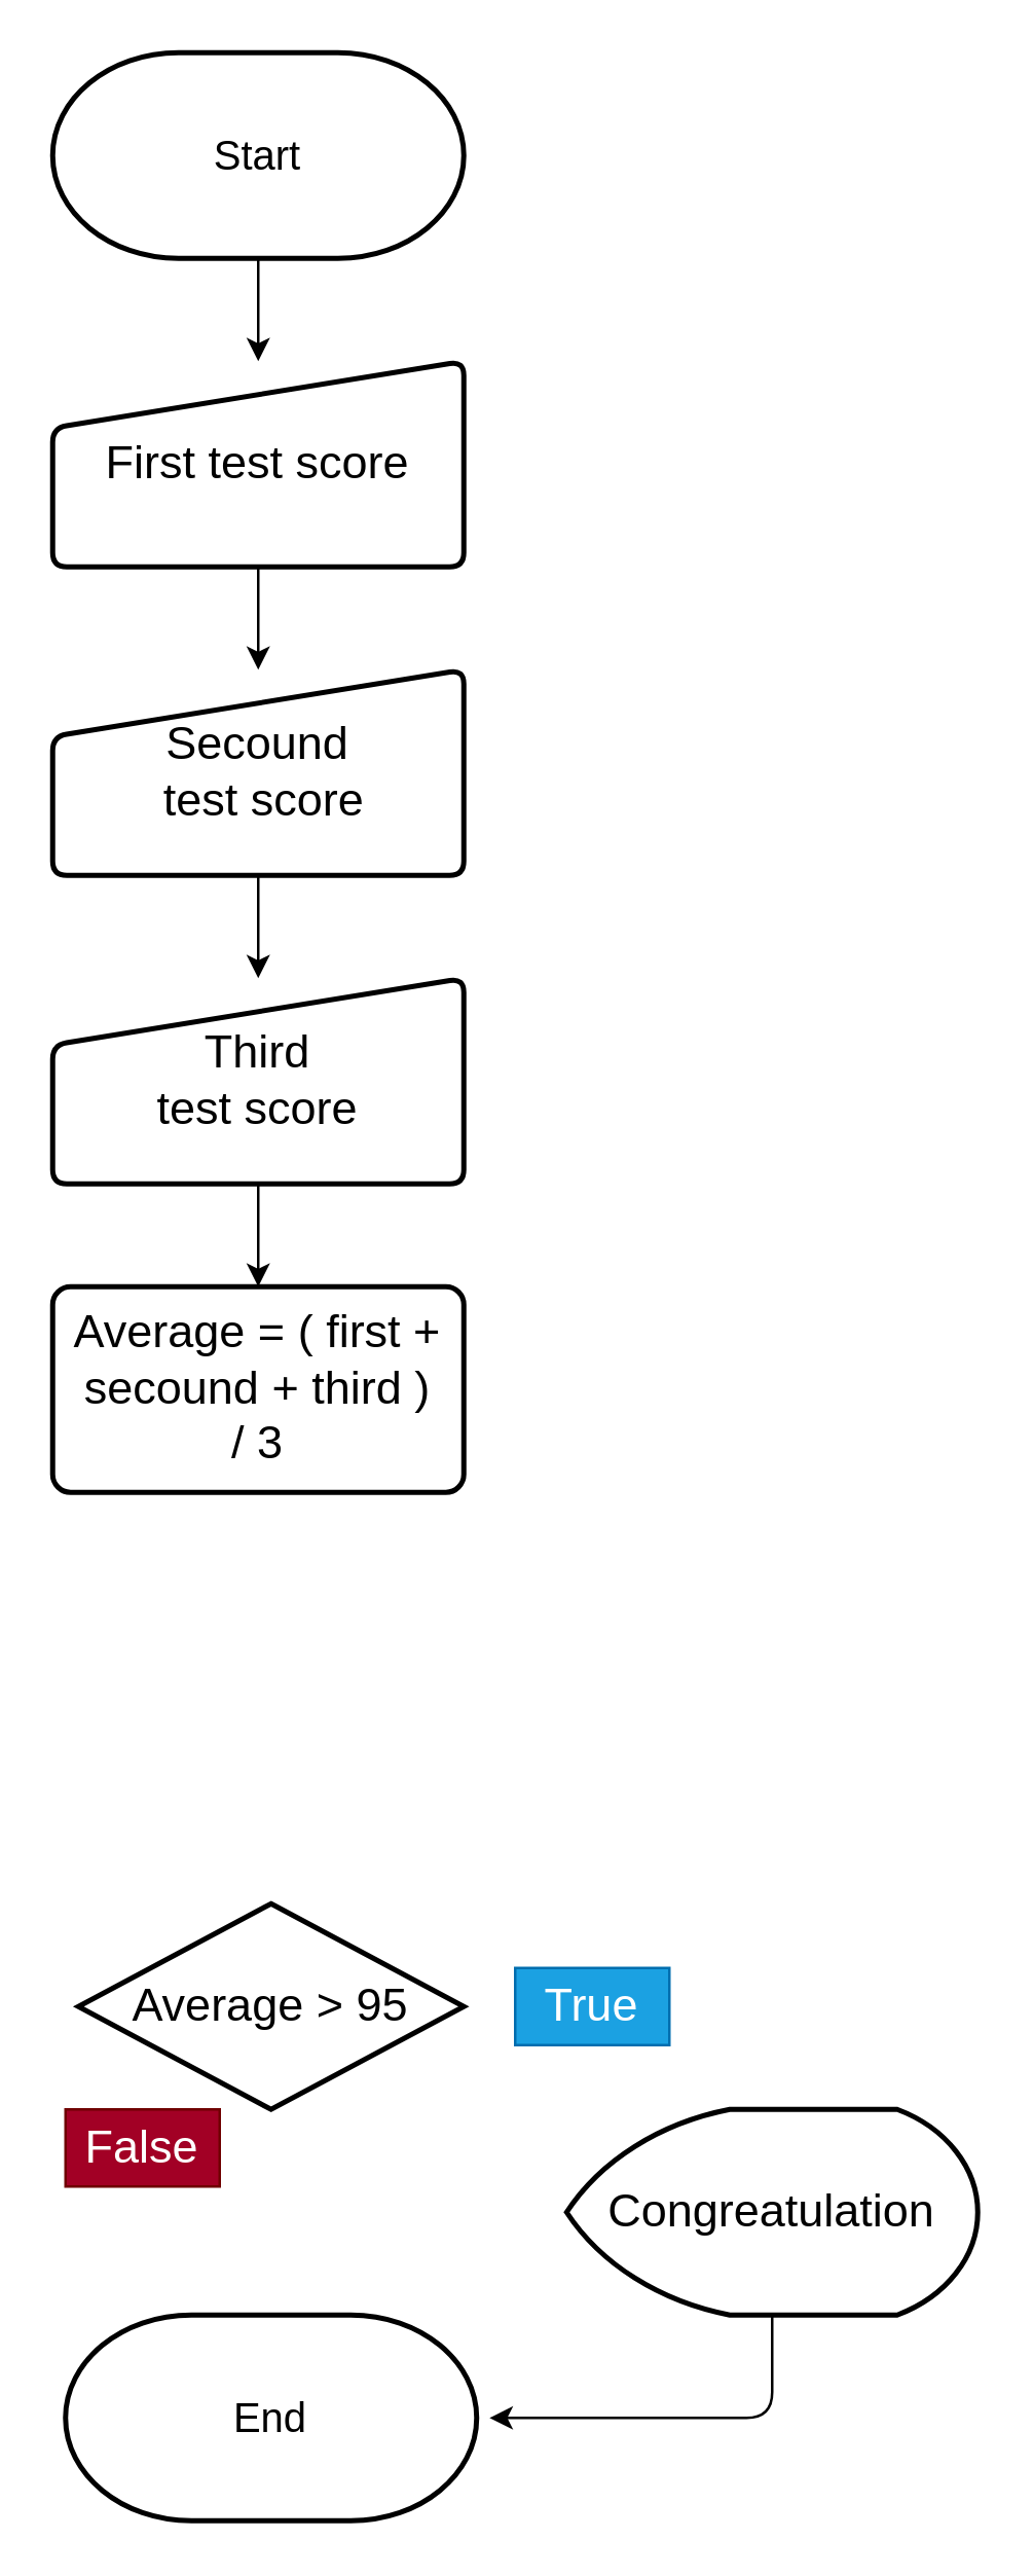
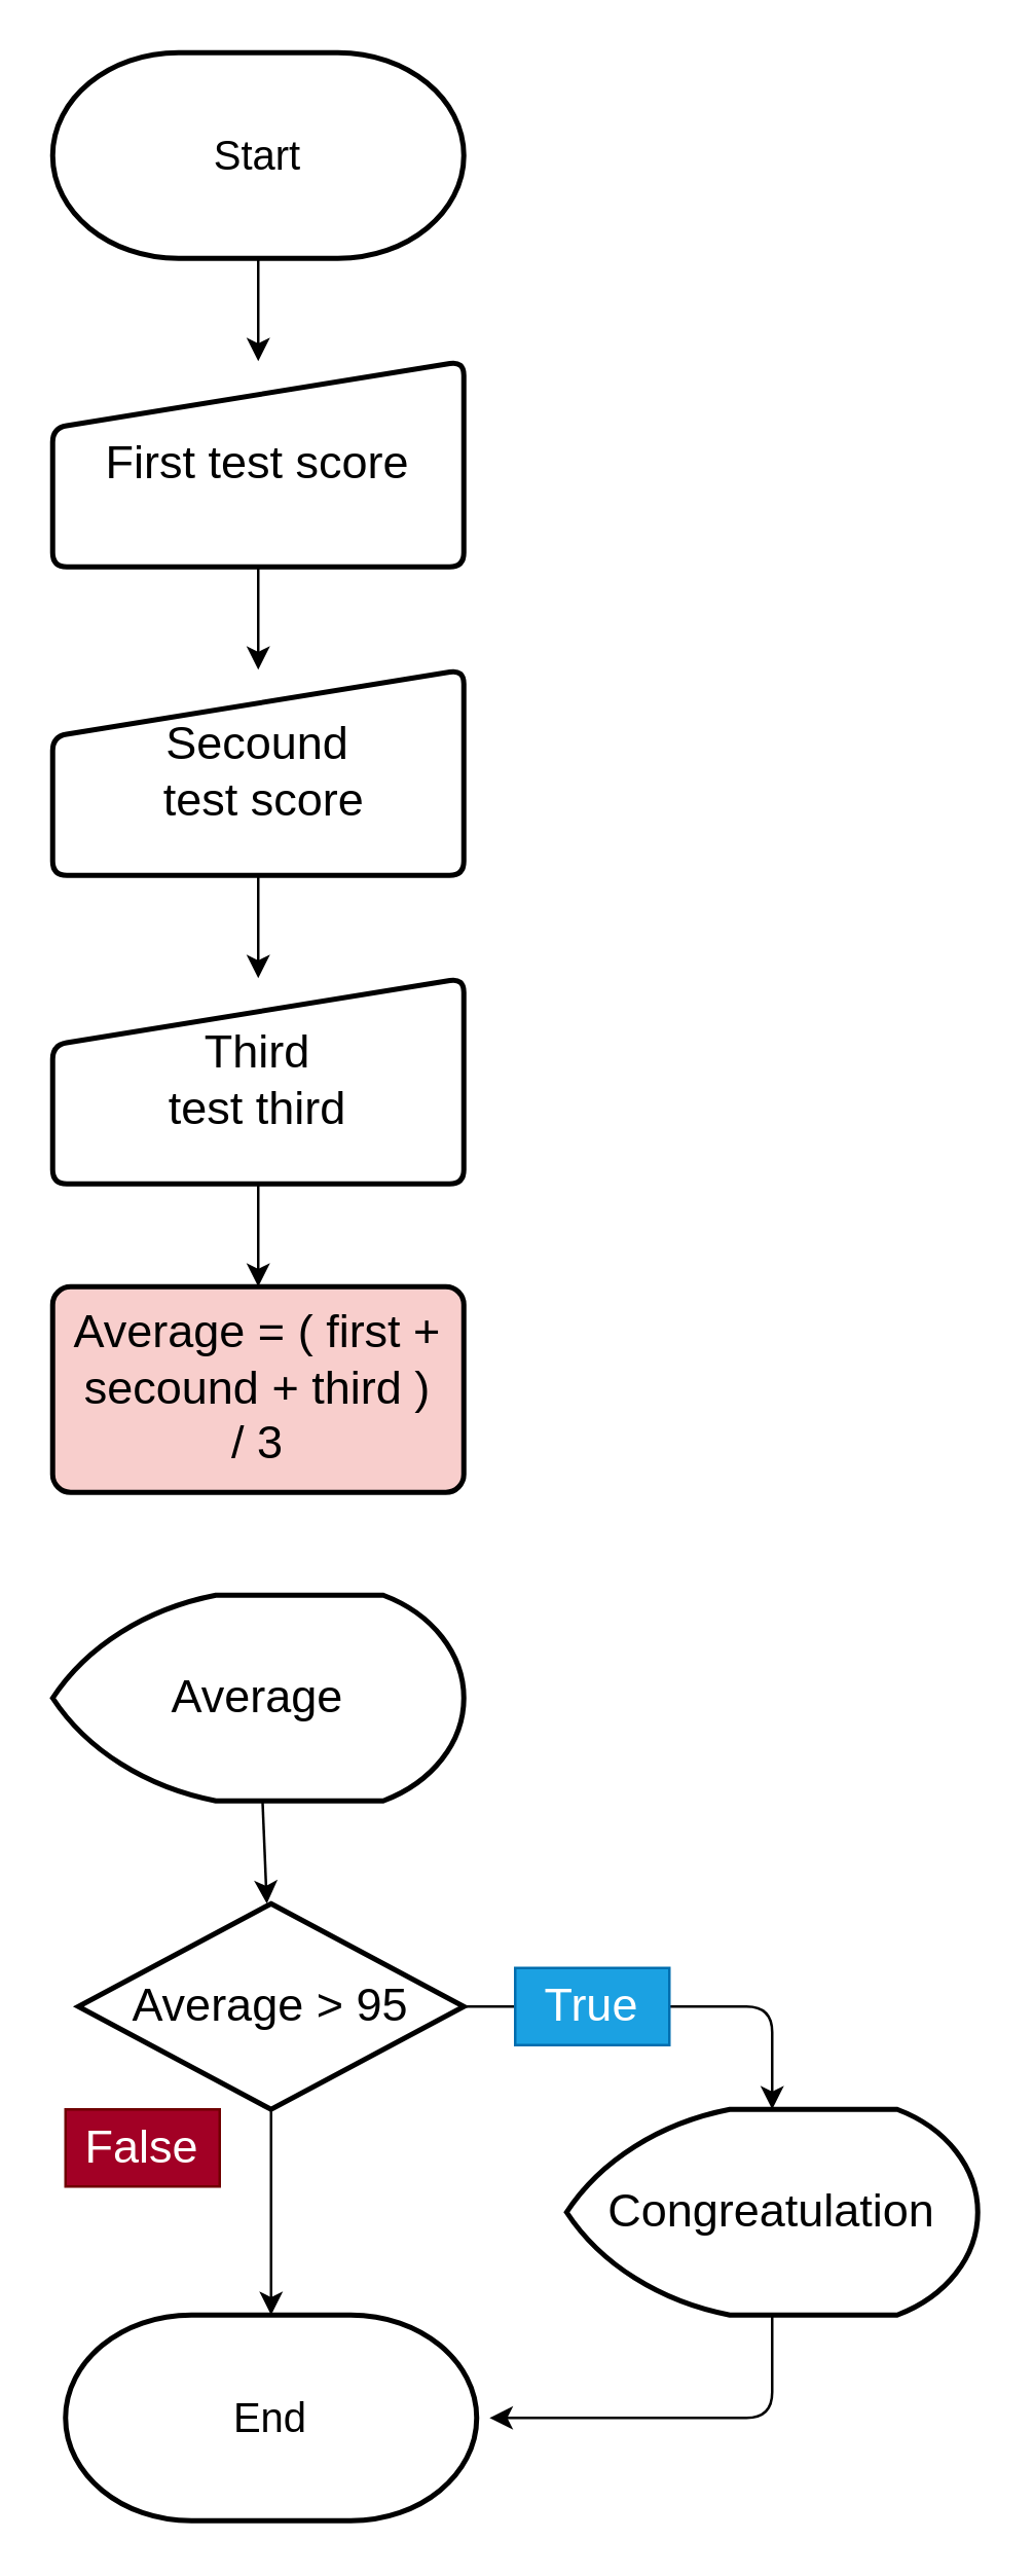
- <mxCell id="20" value="Third&lt;br&gt;test score" style="html=1;strokeWidth=2;shape=manualInput;whiteSpace=wrap;rounded=1;size=26;arcSize=11;fontSize=18;" vertex="1" parent="1"><mxGeometry x="20" y="380" width="160" height="80" as="geometry" /></mxCell>
+ <mxCell id="20" value="Third&lt;br&gt;test third" style="html=1;strokeWidth=2;shape=manualInput;whiteSpace=wrap;rounded=1;size=26;arcSize=11;fontSize=18;" vertex="1" parent="1"><mxGeometry x="20" y="380" width="160" height="80" as="geometry" /></mxCell>
- <mxCell id="8" value="Average = ( first + secound + third ) &lt;br&gt;/ 3" style="rounded=1;whiteSpace=wrap;html=1;absoluteArcSize=1;arcSize=14;strokeWidth=2;fontSize=18;" vertex="1" parent="1"><mxGeometry x="20" y="500" width="160" height="80" as="geometry" /></mxCell>
+ <mxCell id="8" value="Average = ( first + secound + third ) &lt;br&gt;/ 3" style="rounded=1;whiteSpace=wrap;html=1;absoluteArcSize=1;arcSize=14;strokeWidth=2;fontSize=18;fillColor=#f8cecc;" vertex="1" parent="1"><mxGeometry x="20" y="500" width="160" height="80" as="geometry" /></mxCell>
+ <mxCell id="10" value="Average" style="strokeWidth=2;html=1;shape=mxgraph.flowchart.display;whiteSpace=wrap;fontSize=18;" vertex="1" parent="1"><mxGeometry x="20" y="620" width="160" height="80" as="geometry" /></mxCell>
+ <mxCell id="9" value="" style="edgeStyle=none;html=1;fontSize=18;" edge="1" parent="1" source="10" target="13"><mxGeometry relative="1" as="geometry" /></mxCell>
+ <mxCell id="11" value="" style="edgeStyle=none;html=1;fontSize=18;" edge="1" parent="1" source="13" target="15"><mxGeometry relative="1" as="geometry"><Array as="points"><mxPoint x="300" y="780" /></Array></mxGeometry></mxCell>
+ <mxCell id="12" value="" style="edgeStyle=none;html=1;fontSize=18;" edge="1" parent="1" source="13" target="4"><mxGeometry relative="1" as="geometry" /></mxCell>
